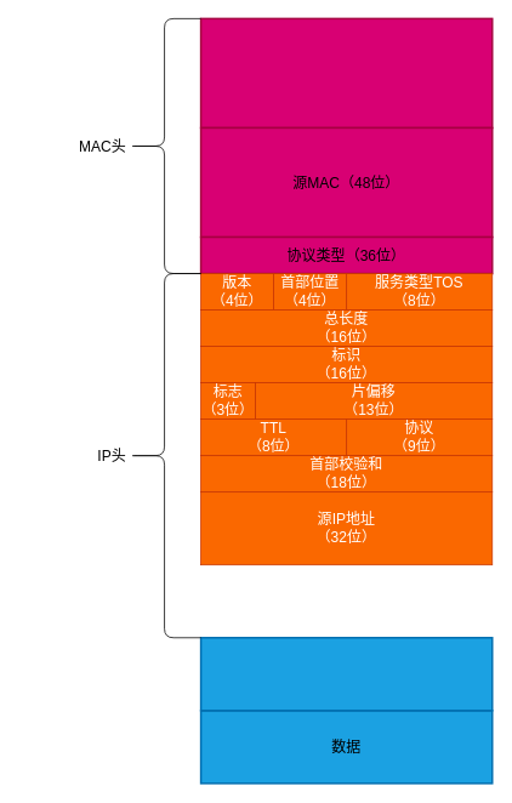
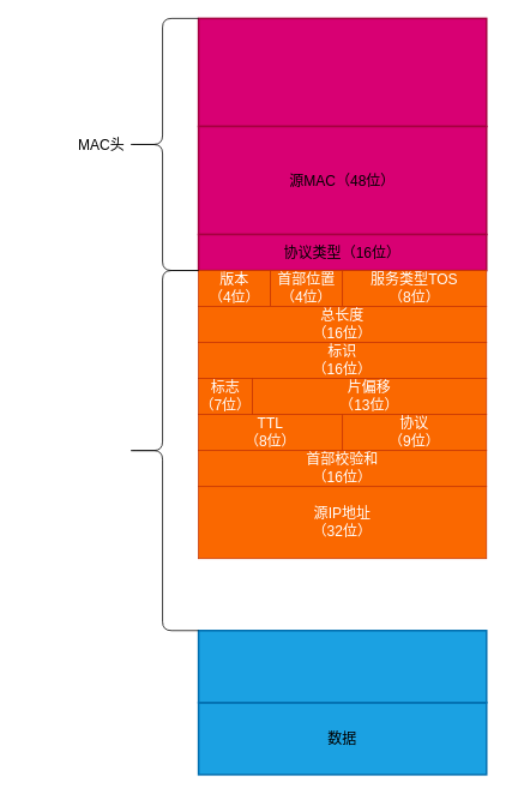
- <mxCell id="7" value="协议类型（36位）" style="text;html=1;strokeColor=none;fillColor=none;align=center;verticalAlign=middle;whiteSpace=wrap;rounded=0;labelBackgroundColor=none;fontSize=16;" vertex="1" parent="1"><mxGeometry x="220" y="260" width="320" height="40" as="geometry" /></mxCell>
+ <mxCell id="7" value="协议类型（16位）" style="text;html=1;strokeColor=none;fillColor=none;align=center;verticalAlign=middle;whiteSpace=wrap;rounded=0;labelBackgroundColor=none;fontSize=16;" vertex="1" parent="1"><mxGeometry x="220" y="260" width="320" height="40" as="geometry" /></mxCell>
- <mxCell id="14" value="标志&lt;br&gt;（3位）" style="text;html=1;strokeColor=#C73500;fillColor=#fa6800;align=center;verticalAlign=middle;whiteSpace=wrap;rounded=0;labelBackgroundColor=none;fontSize=16;fontColor=#ffffff;" vertex="1" parent="1"><mxGeometry x="220" y="420" width="60" height="40" as="geometry" /></mxCell>
+ <mxCell id="14" value="标志&lt;br&gt;（7位）" style="text;html=1;strokeColor=#C73500;fillColor=#fa6800;align=center;verticalAlign=middle;whiteSpace=wrap;rounded=0;labelBackgroundColor=none;fontSize=16;fontColor=#ffffff;" vertex="1" parent="1"><mxGeometry x="220" y="420" width="60" height="40" as="geometry" /></mxCell>
- <mxCell id="24" value="IP头" style="text;html=1;strokeColor=none;fillColor=none;align=right;verticalAlign=middle;whiteSpace=wrap;rounded=0;labelBackgroundColor=none;fontSize=16;" vertex="1" parent="1"><mxGeometry x="20" y="480" width="120" height="40" as="geometry" /></mxCell>
- <mxCell id="18" value="首部校验和&lt;br&gt;（18位）" style="text;html=1;strokeColor=#C73500;fillColor=#fa6800;align=center;verticalAlign=middle;whiteSpace=wrap;rounded=0;labelBackgroundColor=none;fontSize=16;fontColor=#ffffff;" vertex="1" parent="1"><mxGeometry x="220" y="500" width="320" height="40" as="geometry" /></mxCell>
+ <mxCell id="18" value="首部校验和&lt;br&gt;（16位）" style="text;html=1;strokeColor=#C73500;fillColor=#fa6800;align=center;verticalAlign=middle;whiteSpace=wrap;rounded=0;labelBackgroundColor=none;fontSize=16;fontColor=#ffffff;" vertex="1" parent="1"><mxGeometry x="220" y="500" width="320" height="40" as="geometry" /></mxCell>
